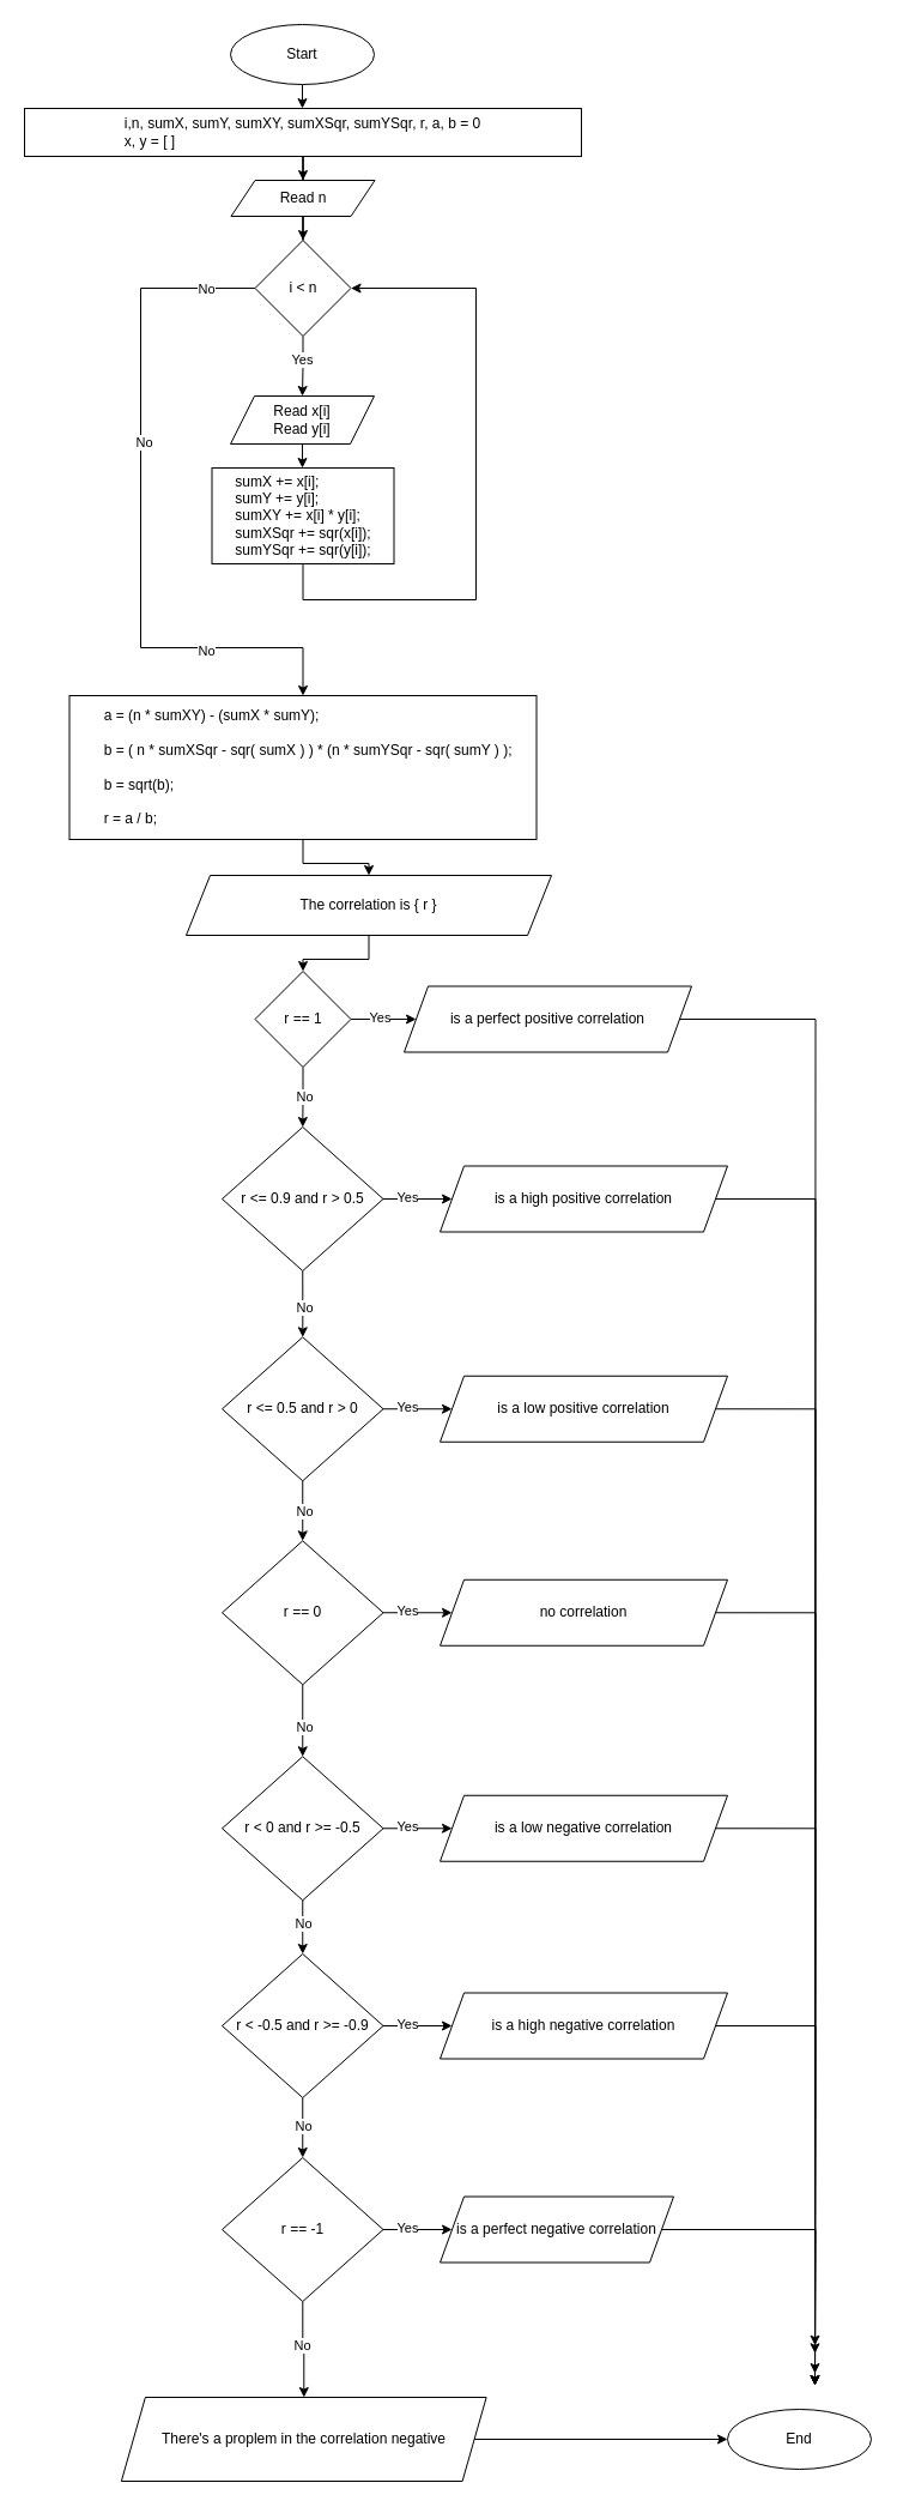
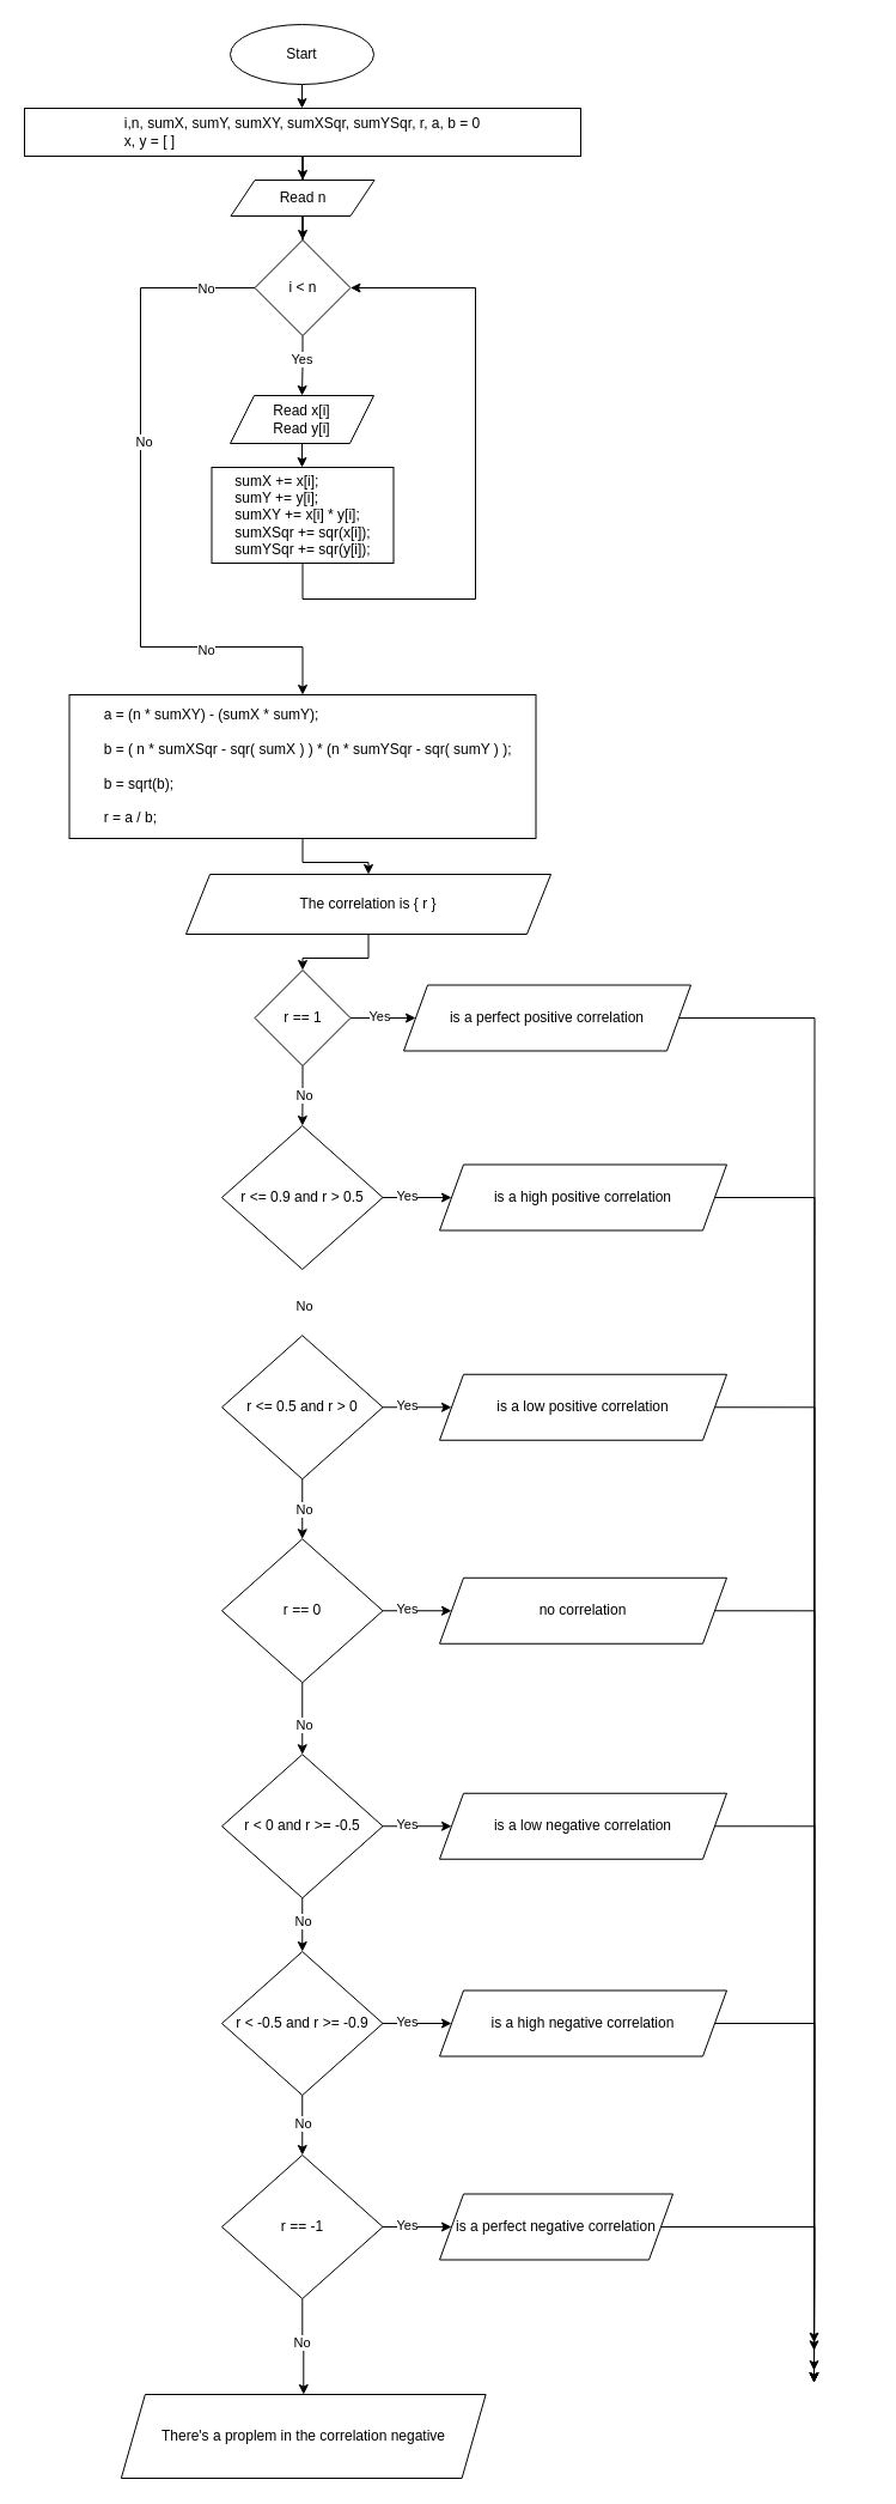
- <mxCell id="32" style="edgeStyle=orthogonalEdgeStyle;rounded=0;orthogonalLoop=1;jettySize=auto;html=1;exitX=0.5;exitY=1;exitDx=0;exitDy=0;" edge="1" parent="1" source="33" target="40"><mxGeometry relative="1" as="geometry" /></mxCell>
- <mxCell id="72" style="edgeStyle=orthogonalEdgeStyle;rounded=0;orthogonalLoop=1;jettySize=auto;html=1;exitX=1;exitY=0.5;exitDx=0;exitDy=0;entryX=0;entryY=0.5;entryDx=0;entryDy=0;" edge="1" parent="1" source="73" target="74"><mxGeometry relative="1" as="geometry"><mxPoint x="590" y="2005" as="targetPoint" /></mxGeometry></mxCell>
- <mxCell id="74" value="End" style="ellipse;whiteSpace=wrap;html=1;" vertex="1" parent="1"><mxGeometry x="607" y="2010" width="120" height="50" as="geometry" /></mxCell>
